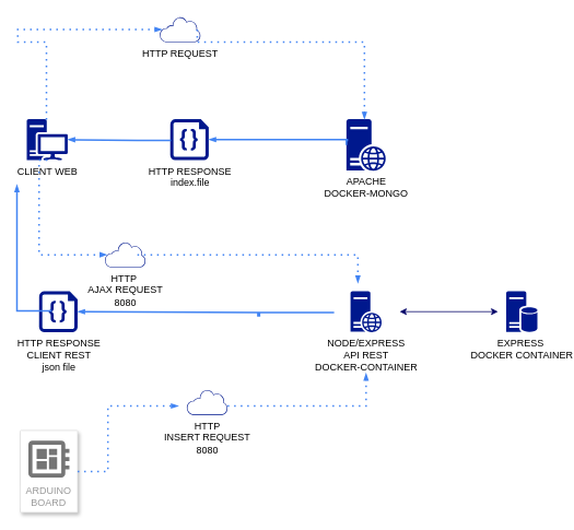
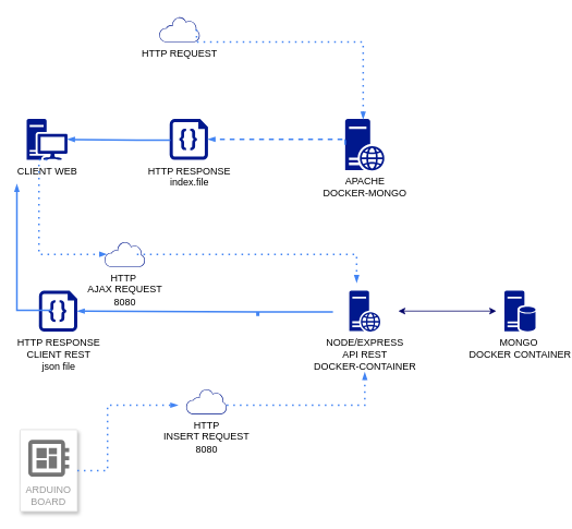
- <mxCell id="8" value="" style="edgeStyle=orthogonalEdgeStyle;fontSize=12;html=1;endArrow=blockThin;endFill=1;rounded=0;strokeWidth=2;endSize=4;startSize=4;dashed=1;dashPattern=1 3;strokeColor=#4284F3;exitX=0.48;exitY=0.01;exitDx=0;exitDy=0;exitPerimeter=0;entryX=0.06;entryY=0.5;entryDx=0;entryDy=0;entryPerimeter=0;" edge="1" parent="1" source="4" target="10"><mxGeometry width="100" relative="1" as="geometry"><mxPoint x="17" y="145" as="sourcePoint" /><mxPoint x="437" y="145" as="targetPoint" /><Array as="points"><mxPoint x="21" y="51" /></Array></mxGeometry></mxCell>
- <mxCell id="13" value="" style="edgeStyle=orthogonalEdgeStyle;fontSize=12;html=1;endArrow=blockThin;endFill=1;rounded=0;strokeWidth=2;endSize=4;startSize=4;dashed=0;strokeColor=#4284F3;exitX=0;exitY=0.5;exitDx=0;exitDy=0;exitPerimeter=0;entryX=1;entryY=0.5;entryDx=0;entryDy=0;entryPerimeter=0;" edge="1" parent="1" source="3" target="9"><mxGeometry width="100" relative="1" as="geometry"><mxPoint x="537" y="476.426" as="sourcePoint" /><mxPoint x="147" y="244.997" as="targetPoint" /><Array as="points"><mxPoint x="423" y="171" /></Array></mxGeometry></mxCell>
+ <mxCell id="13" value="" style="edgeStyle=orthogonalEdgeStyle;fontSize=12;html=1;endArrow=blockThin;endFill=1;rounded=0;strokeWidth=2;endSize=4;startSize=4;dashed=1;strokeColor=#4284F3;exitX=0;exitY=0.5;exitDx=0;exitDy=0;exitPerimeter=0;entryX=1;entryY=0.5;entryDx=0;entryDy=0;entryPerimeter=0;" edge="1" parent="1" source="3" target="9"><mxGeometry width="100" relative="1" as="geometry"><mxPoint x="537" y="476.426" as="sourcePoint" /><mxPoint x="147" y="244.997" as="targetPoint" /><Array as="points"><mxPoint x="423" y="171" /></Array></mxGeometry></mxCell>
- <mxCell id="7" value="EXPRESS&amp;nbsp;&lt;br&gt;DOCKER CONTAINER" style="aspect=fixed;pointerEvents=1;shadow=0;dashed=0;html=1;strokeColor=none;labelPosition=center;verticalLabelPosition=bottom;verticalAlign=top;align=center;fillColor=#00188D;shape=mxgraph.mscae.enterprise.database_server;rounded=1;labelBackgroundColor=#ffffff;" vertex="1" parent="1"><mxGeometry x="617" y="355" width="38" height="50" as="geometry" /></mxCell>
+ <mxCell id="7" value="MONGO&amp;nbsp;&lt;br&gt;DOCKER CONTAINER" style="aspect=fixed;pointerEvents=1;shadow=0;dashed=0;html=1;strokeColor=none;labelPosition=center;verticalLabelPosition=bottom;verticalAlign=top;align=center;fillColor=#00188D;shape=mxgraph.mscae.enterprise.database_server;rounded=1;labelBackgroundColor=#ffffff;" vertex="1" parent="1"><mxGeometry x="617" y="355" width="38" height="50" as="geometry" /></mxCell>
